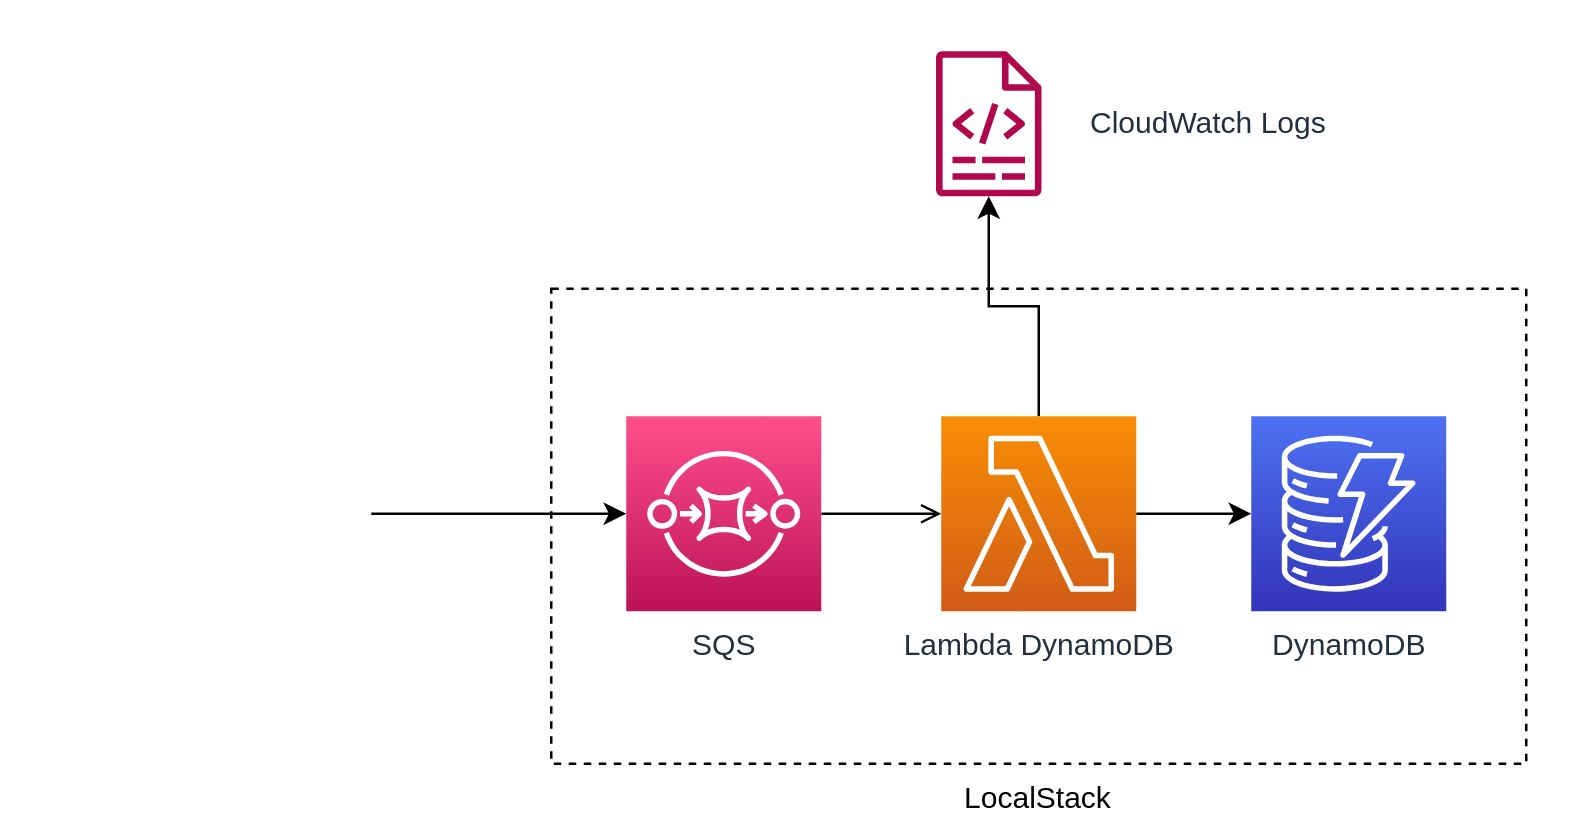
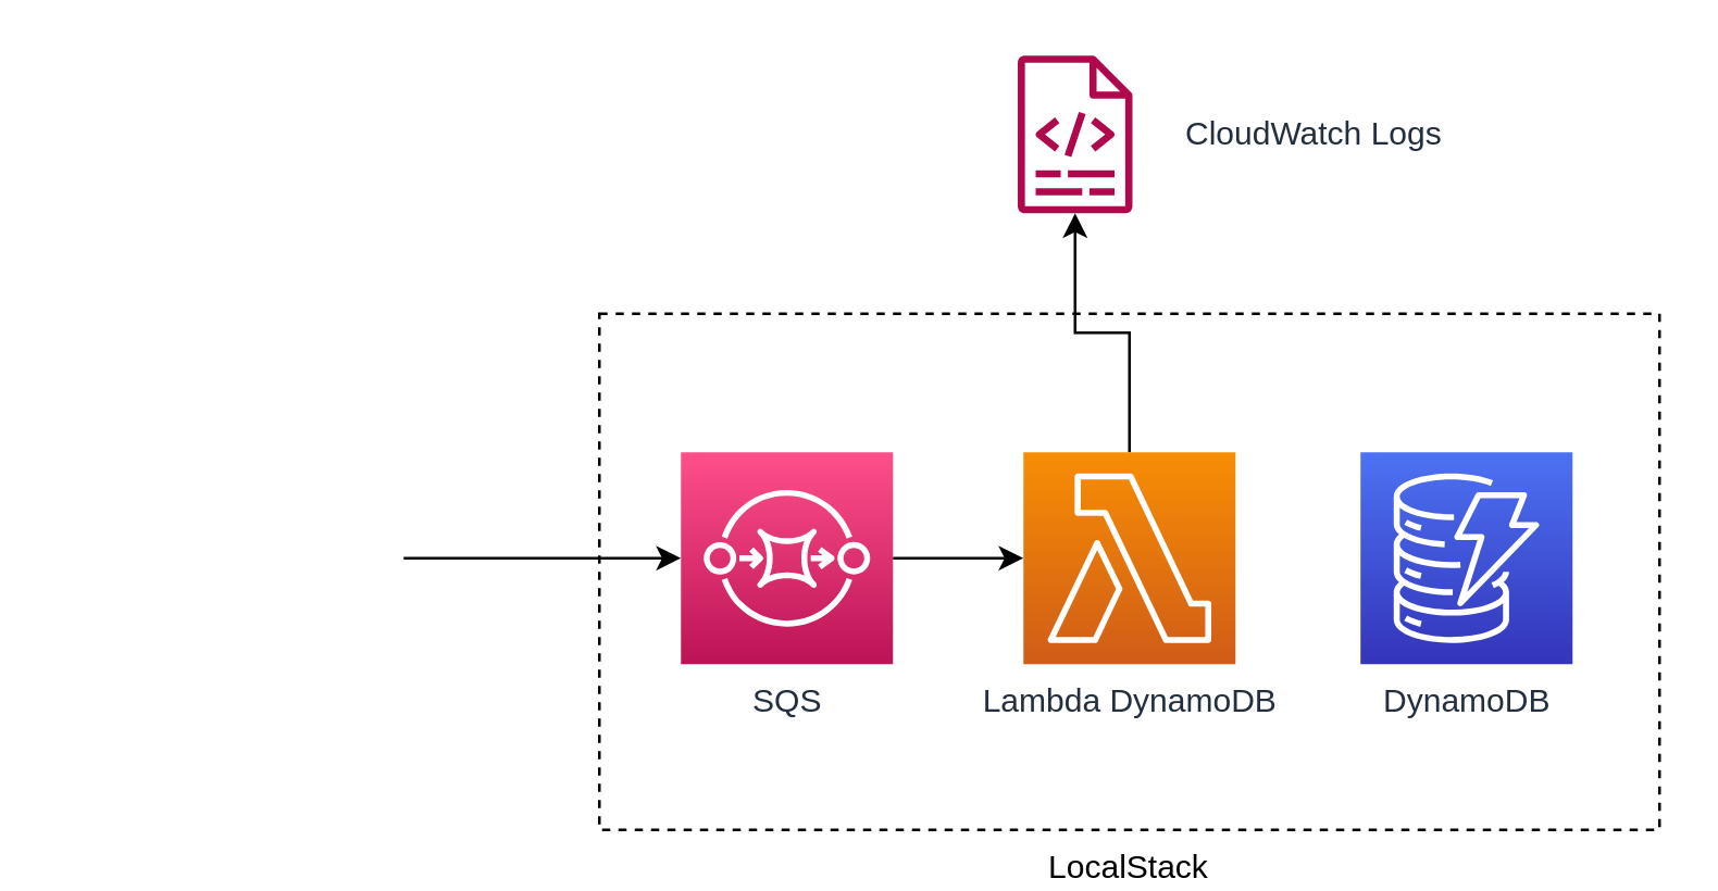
- <mxCell id="4" value="" style="edgeStyle=orthogonalEdgeStyle;rounded=0;orthogonalLoop=1;jettySize=auto;html=1;endArrow=open;" parent="1" source="5" target="8" edge="1"><mxGeometry relative="1" as="geometry" /></mxCell>
+ <mxCell id="4" value="" style="edgeStyle=orthogonalEdgeStyle;rounded=0;orthogonalLoop=1;jettySize=auto;html=1;" parent="1" source="5" target="8" edge="1"><mxGeometry relative="1" as="geometry" /></mxCell>
- <mxCell id="6" value="" style="edgeStyle=orthogonalEdgeStyle;rounded=0;orthogonalLoop=1;jettySize=auto;html=1;" parent="1" source="8" target="9" edge="1"><mxGeometry relative="1" as="geometry" /></mxCell>
